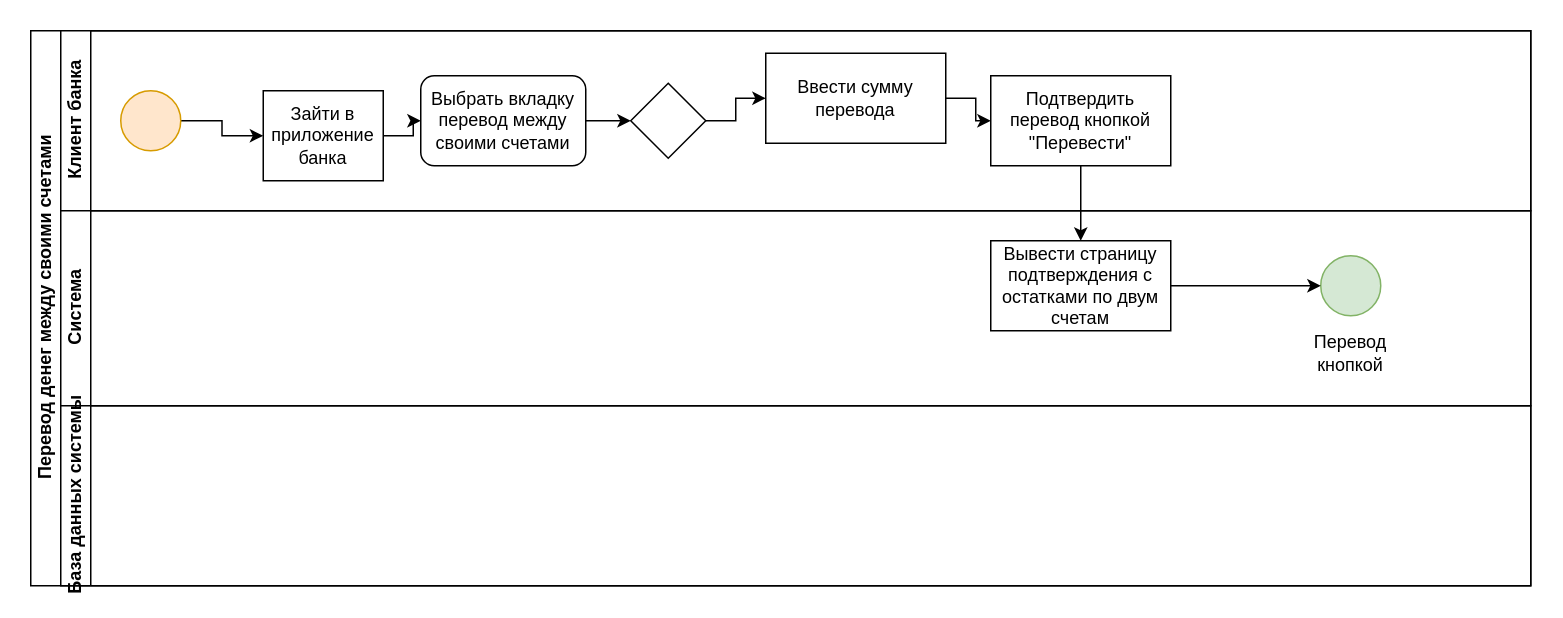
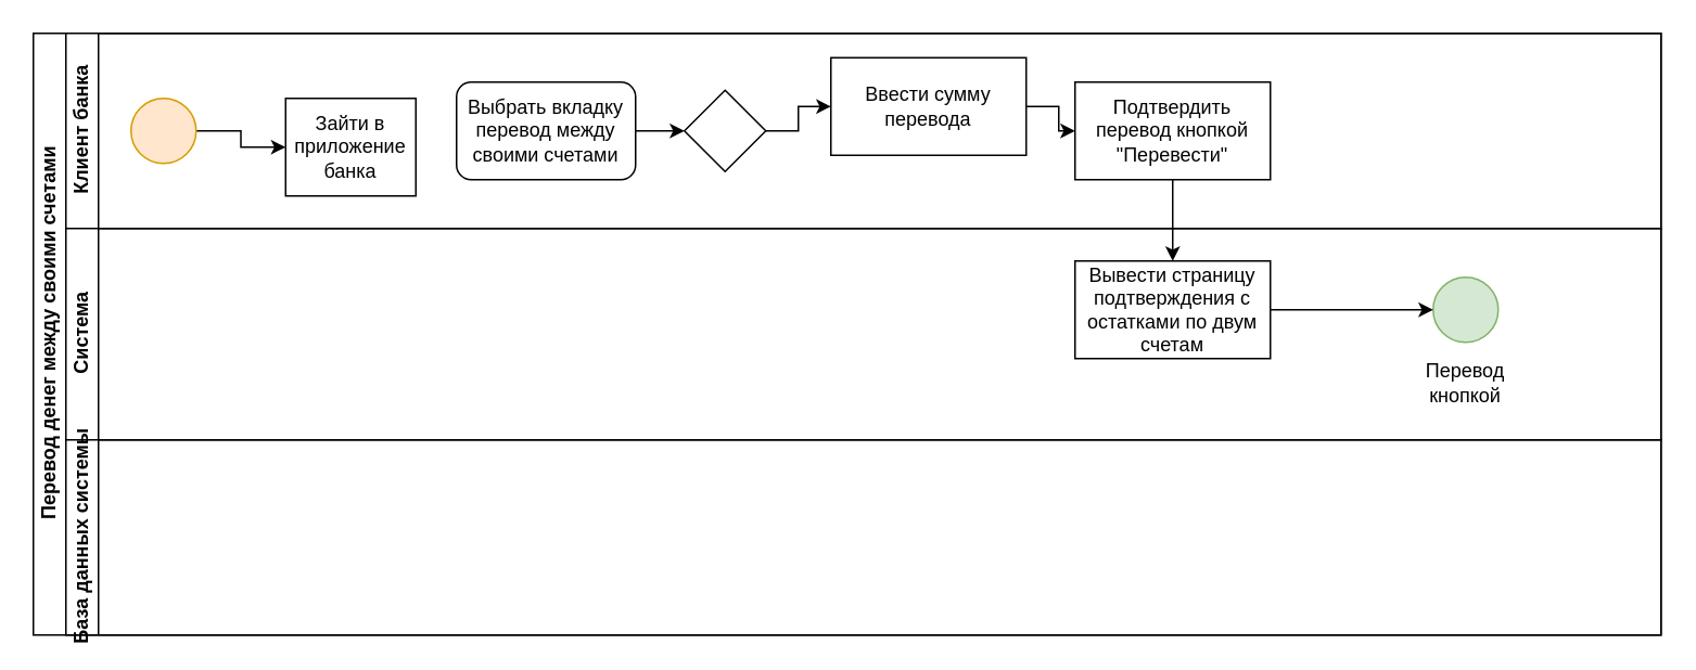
- <mxCell id="6" value="" style="edgeStyle=orthogonalEdgeStyle;rounded=0;orthogonalLoop=1;jettySize=auto;html=1;" edge="1" parent="3" source="7" target="8"><mxGeometry relative="1" as="geometry" /></mxCell>
